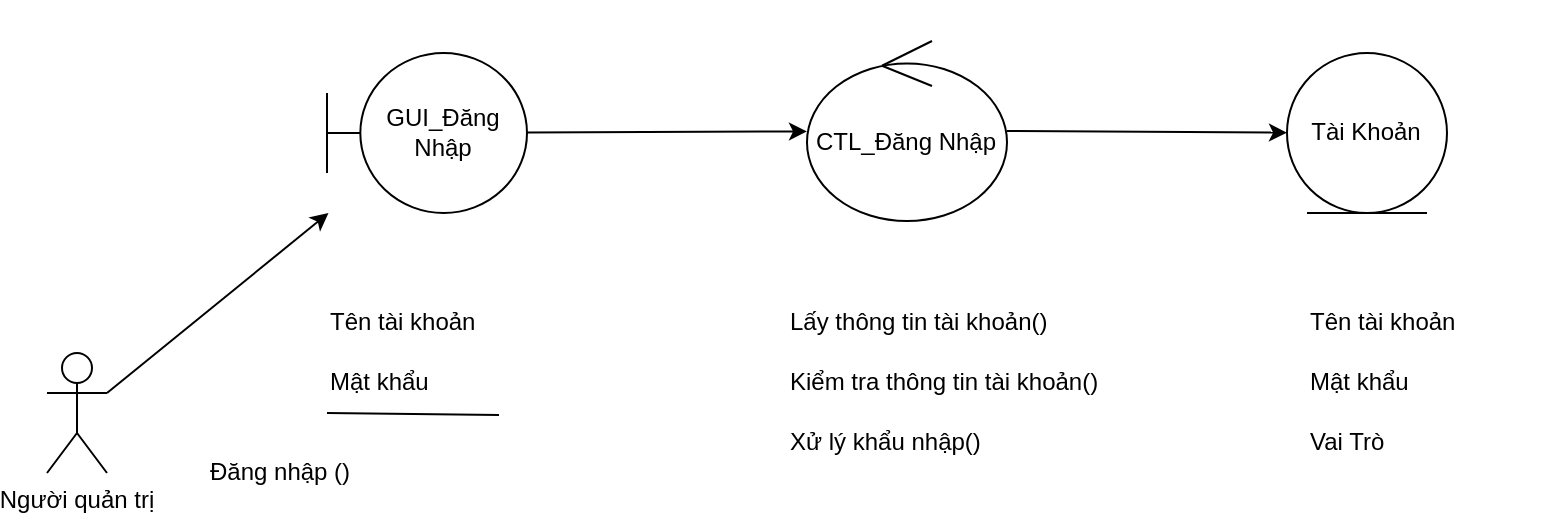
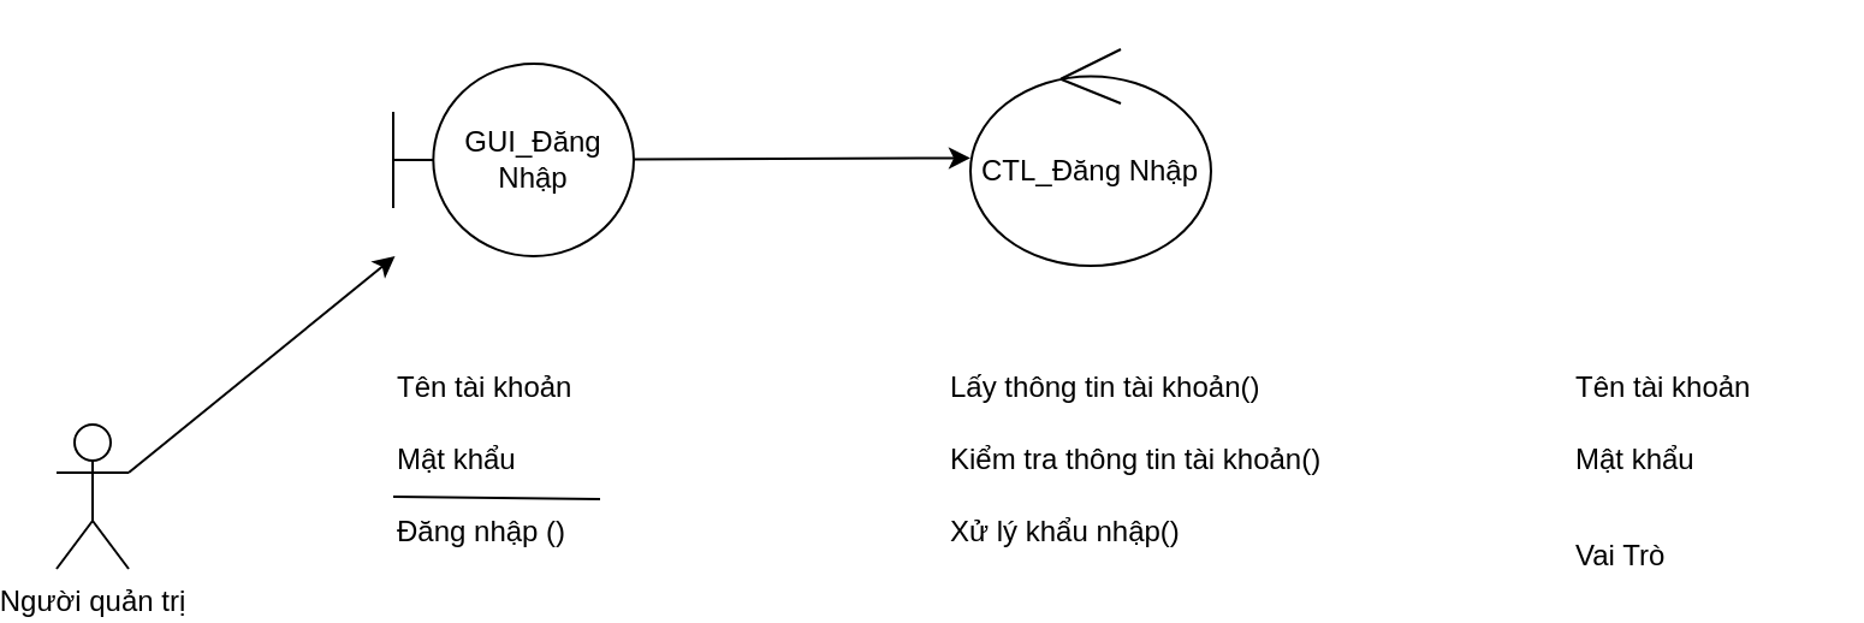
- <mxCell id="18" value="" style="endArrow=classic;html=1;rounded=0;" edge="1" parent="1" source="3" target="4"><mxGeometry width="50" height="50" relative="1" as="geometry"><mxPoint x="70" y="216" as="sourcePoint" /><mxPoint x="180.769" y="126" as="targetPoint" /></mxGeometry></mxCell>
- <mxCell id="4" value="Tài Khoản" style="ellipse;shape=umlEntity;whiteSpace=wrap;html=1;" vertex="1" parent="1"><mxGeometry x="640" y="26" width="80" height="80" as="geometry" /></mxCell>
- <mxCell id="15" value="Vai Trò" style="text;html=1;strokeColor=none;fillColor=none;align=left;verticalAlign=middle;whiteSpace=wrap;rounded=0;" vertex="1" parent="1"><mxGeometry x="650" y="206" width="100" height="30" as="geometry" /></mxCell>
+ <mxCell id="15" value="Vai Trò" style="text;html=1;strokeColor=none;fillColor=none;align=left;verticalAlign=middle;whiteSpace=wrap;rounded=0;" vertex="1" parent="1"><mxGeometry x="650" y="216" width="100" height="30" as="geometry" /></mxCell>
- <mxCell id="9" value="Đăng nhập ()" style="text;html=1;strokeColor=none;fillColor=none;align=left;verticalAlign=middle;whiteSpace=wrap;rounded=0;" vertex="1" parent="1"><mxGeometry x="100" y="221" width="100" height="30" as="geometry" /></mxCell>
+ <mxCell id="9" value="Đăng nhập ()" style="text;html=1;strokeColor=none;fillColor=none;align=left;verticalAlign=middle;whiteSpace=wrap;rounded=0;" vertex="1" parent="1"><mxGeometry x="160" y="206" width="100" height="30" as="geometry" /></mxCell>
